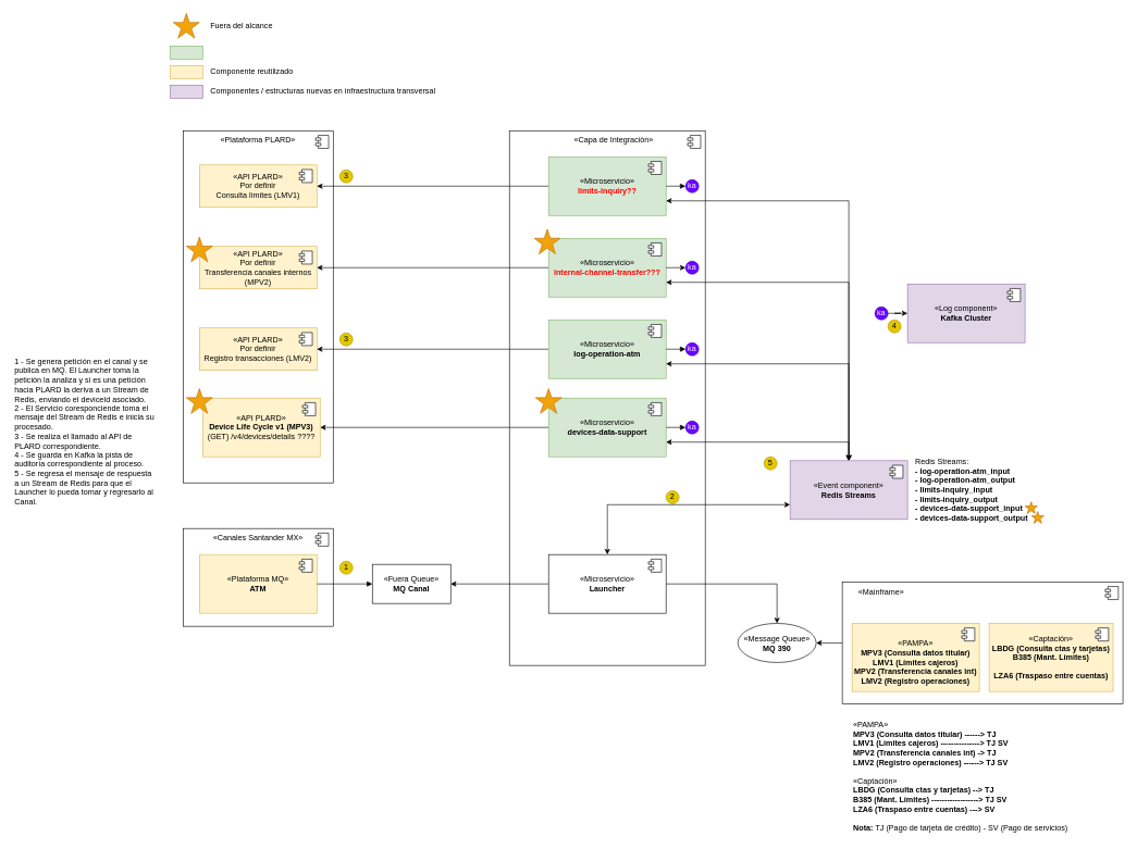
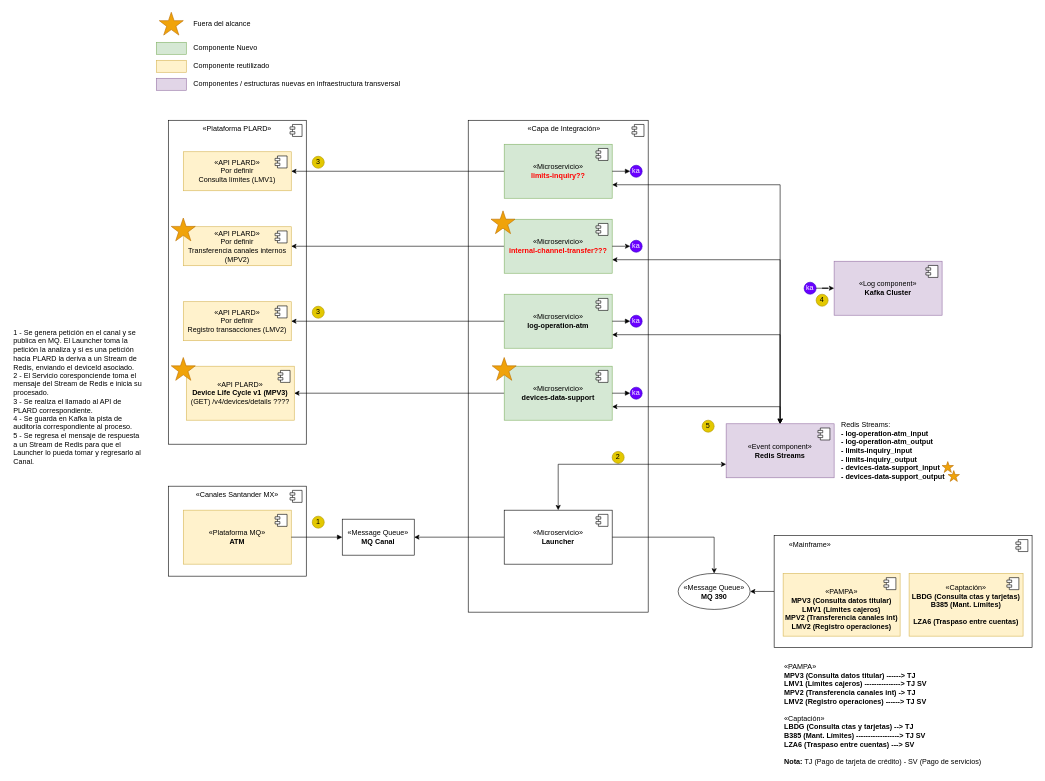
+ <mxCell id="14" value="Componente Nuevo" style="text;html=1;strokeColor=none;fillColor=none;align=left;verticalAlign=middle;whiteSpace=wrap;rounded=0;" parent="1" vertex="1"><mxGeometry x="320" y="70" width="110" height="20" as="geometry" /></mxCell>
- <mxCell id="44" value="&lt;div&gt;«Fuera Queue»&lt;b&gt;&lt;br&gt;&lt;/b&gt;&lt;/div&gt;&lt;div&gt;&lt;b&gt;MQ Canal&lt;/b&gt;&lt;/div&gt;" style="rounded=0;whiteSpace=wrap;html=1;" parent="1" vertex="1"><mxGeometry x="570" y="865" width="120" height="60" as="geometry" /></mxCell>
+ <mxCell id="44" value="&lt;div&gt;«Message Queue»&lt;b&gt;&lt;br&gt;&lt;/b&gt;&lt;/div&gt;&lt;div&gt;&lt;b&gt;MQ Canal&lt;/b&gt;&lt;/div&gt;" style="rounded=0;whiteSpace=wrap;html=1;" parent="1" vertex="1"><mxGeometry x="570" y="865" width="120" height="60" as="geometry" /></mxCell>
